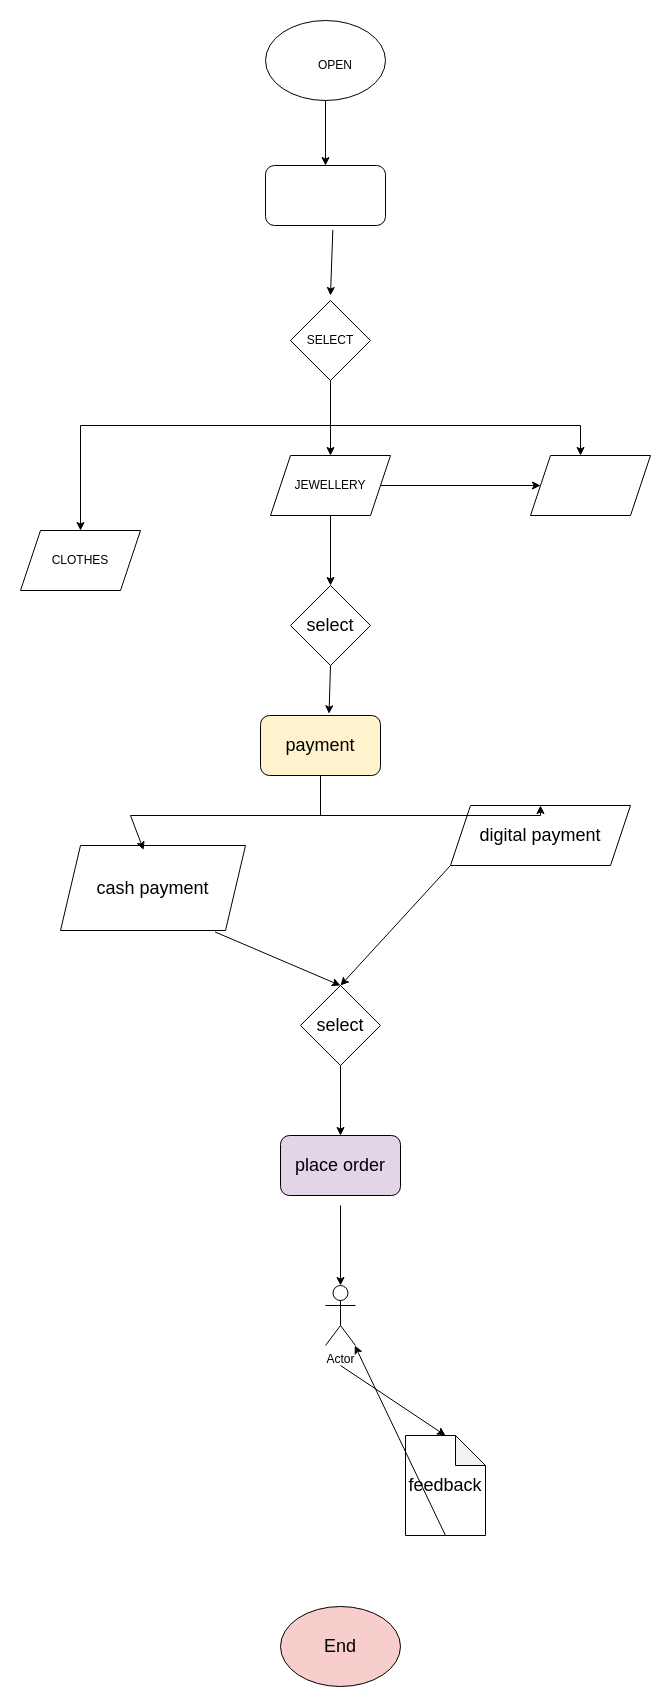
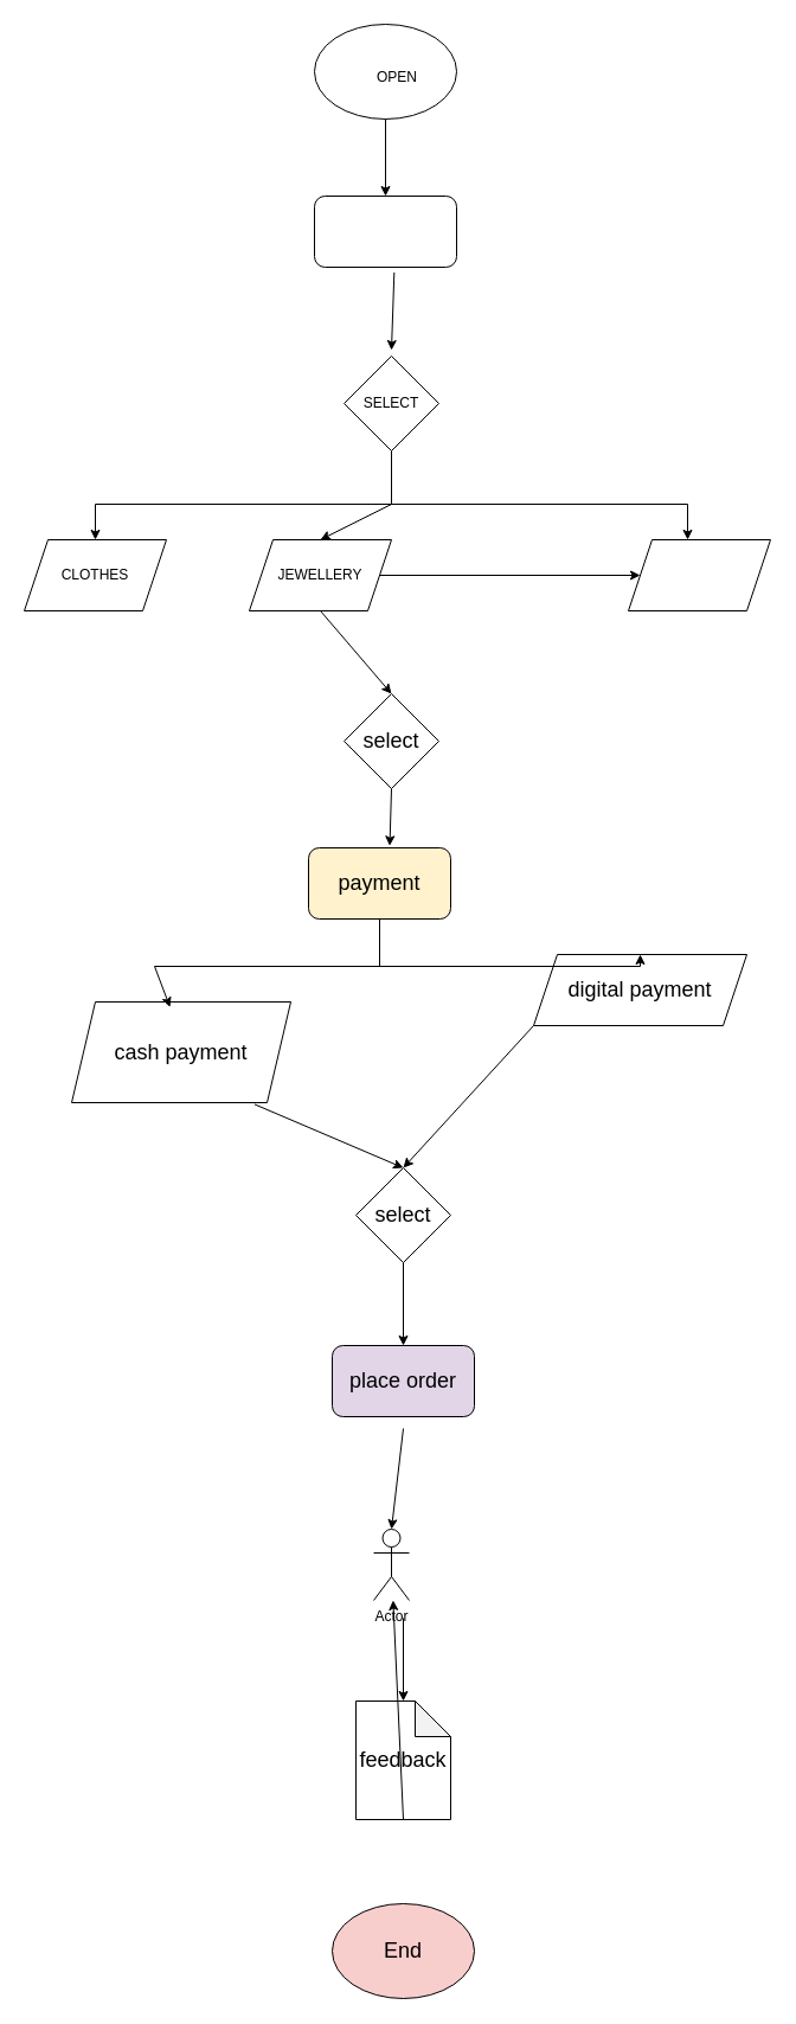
- <mxCell id="3" value="JEWELLERY" style="shape=parallelogram;perimeter=parallelogramPerimeter;whiteSpace=wrap;html=1;fixedSize=1;" vertex="1" parent="1"><mxGeometry x="270" y="455" width="120" height="60" as="geometry" /></mxCell>
+ <mxCell id="3" value="JEWELLERY" style="shape=parallelogram;perimeter=parallelogramPerimeter;whiteSpace=wrap;html=1;fixedSize=1;" vertex="1" parent="1"><mxGeometry x="210" y="455" width="120" height="60" as="geometry" /></mxCell>
- <mxCell id="4" value="CLOTHES" style="shape=parallelogram;perimeter=parallelogramPerimeter;whiteSpace=wrap;html=1;fixedSize=1;" vertex="1" parent="1"><mxGeometry x="20" y="530" width="120" height="60" as="geometry" /></mxCell>
+ <mxCell id="4" value="CLOTHES" style="shape=parallelogram;perimeter=parallelogramPerimeter;whiteSpace=wrap;html=1;fixedSize=1;" vertex="1" parent="1"><mxGeometry x="20" y="455" width="120" height="60" as="geometry" /></mxCell>
- <mxCell id="18" value="Actor" style="shape=umlActor;verticalLabelPosition=bottom;verticalAlign=top;html=1;outlineConnect=0;" vertex="1" parent="1"><mxGeometry x="325" y="1285" width="30" height="60" as="geometry" /></mxCell>
+ <mxCell id="18" value="Actor" style="shape=umlActor;verticalLabelPosition=bottom;verticalAlign=top;html=1;outlineConnect=0;" vertex="1" parent="1"><mxGeometry x="315" y="1290" width="30" height="60" as="geometry" /></mxCell>
- <mxCell id="19" value="&lt;font style=&quot;font-size: 18px;&quot;&gt;feedback&lt;/font&gt;" style="shape=note;whiteSpace=wrap;html=1;backgroundOutline=1;darkOpacity=0.05;" vertex="1" parent="1"><mxGeometry x="405" y="1435" width="80" height="100" as="geometry" /></mxCell>
+ <mxCell id="19" value="&lt;font style=&quot;font-size: 18px;&quot;&gt;feedback&lt;/font&gt;" style="shape=note;whiteSpace=wrap;html=1;backgroundOutline=1;darkOpacity=0.05;" vertex="1" parent="1"><mxGeometry x="300" y="1435" width="80" height="100" as="geometry" /></mxCell>
